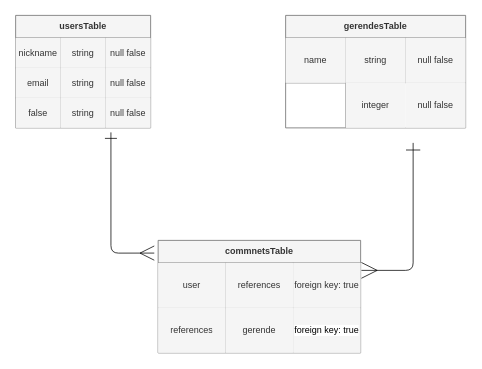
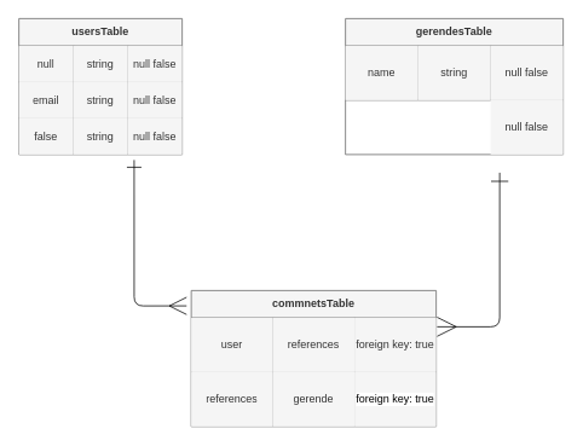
- <mxCell id="4" value="nickname" style="shape=partialRectangle;html=1;whiteSpace=wrap;connectable=0;fillColor=#f5f5f5;top=0;left=0;bottom=0;right=0;overflow=hidden;strokeColor=#666666;fontColor=#333333;" parent="3" vertex="1"><mxGeometry width="60" height="40" as="geometry" /></mxCell>
+ <mxCell id="4" value="null" style="shape=partialRectangle;html=1;whiteSpace=wrap;connectable=0;fillColor=#f5f5f5;top=0;left=0;bottom=0;right=0;overflow=hidden;strokeColor=#666666;fontColor=#333333;" parent="3" vertex="1"><mxGeometry width="60" height="40" as="geometry" /></mxCell>
- <mxCell id="30" value="integer" style="shape=partialRectangle;html=1;whiteSpace=wrap;connectable=0;fillColor=#f5f5f5;top=0;left=0;bottom=0;right=0;overflow=hidden;strokeColor=#666666;fontColor=#333333;" parent="29" vertex="1"><mxGeometry x="80" width="80" height="60" as="geometry" /></mxCell>
